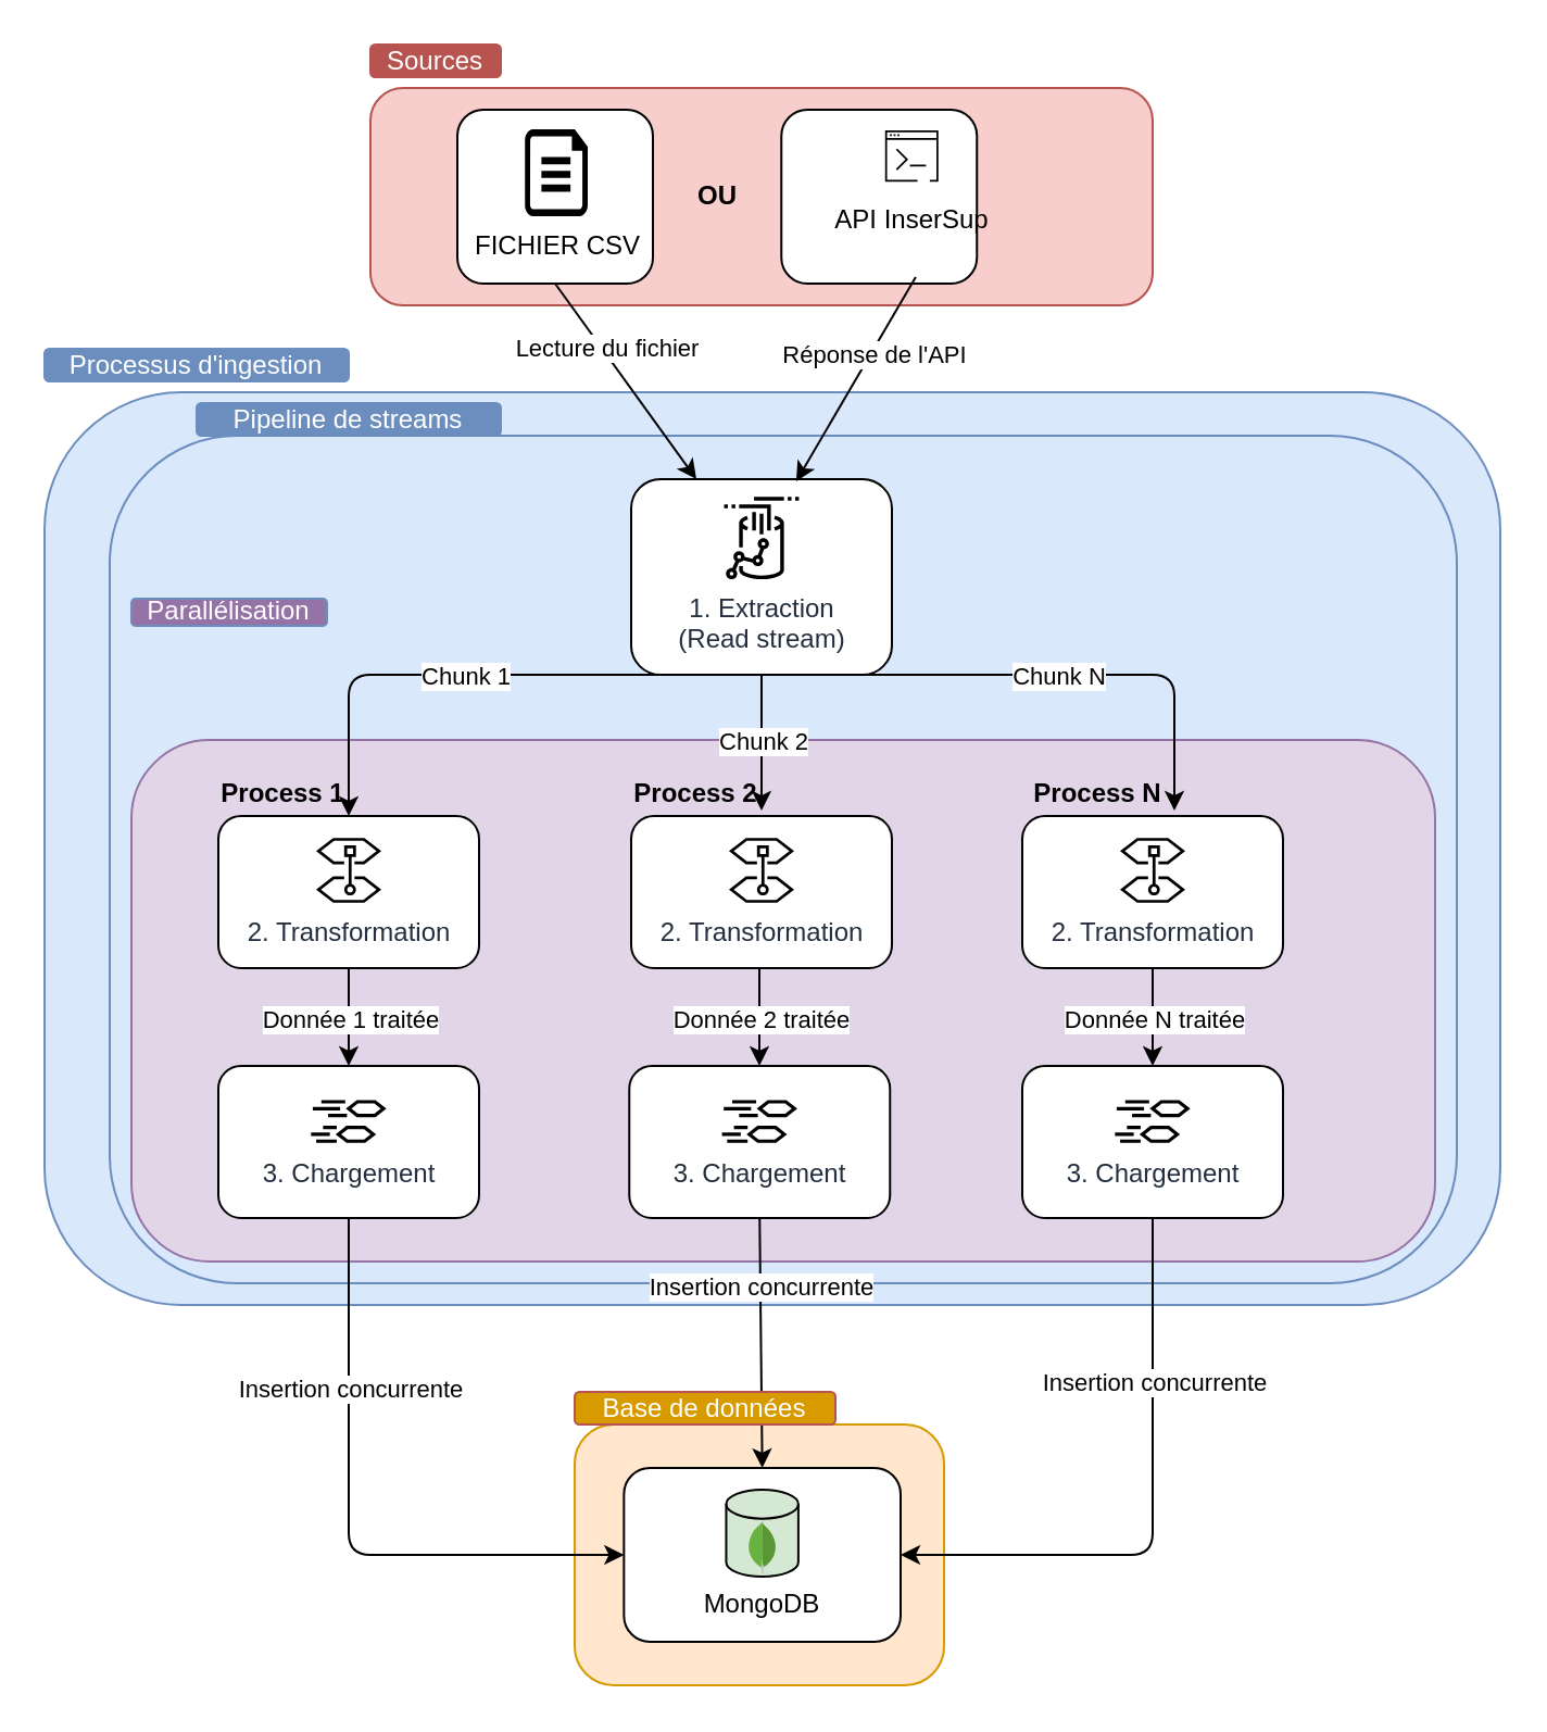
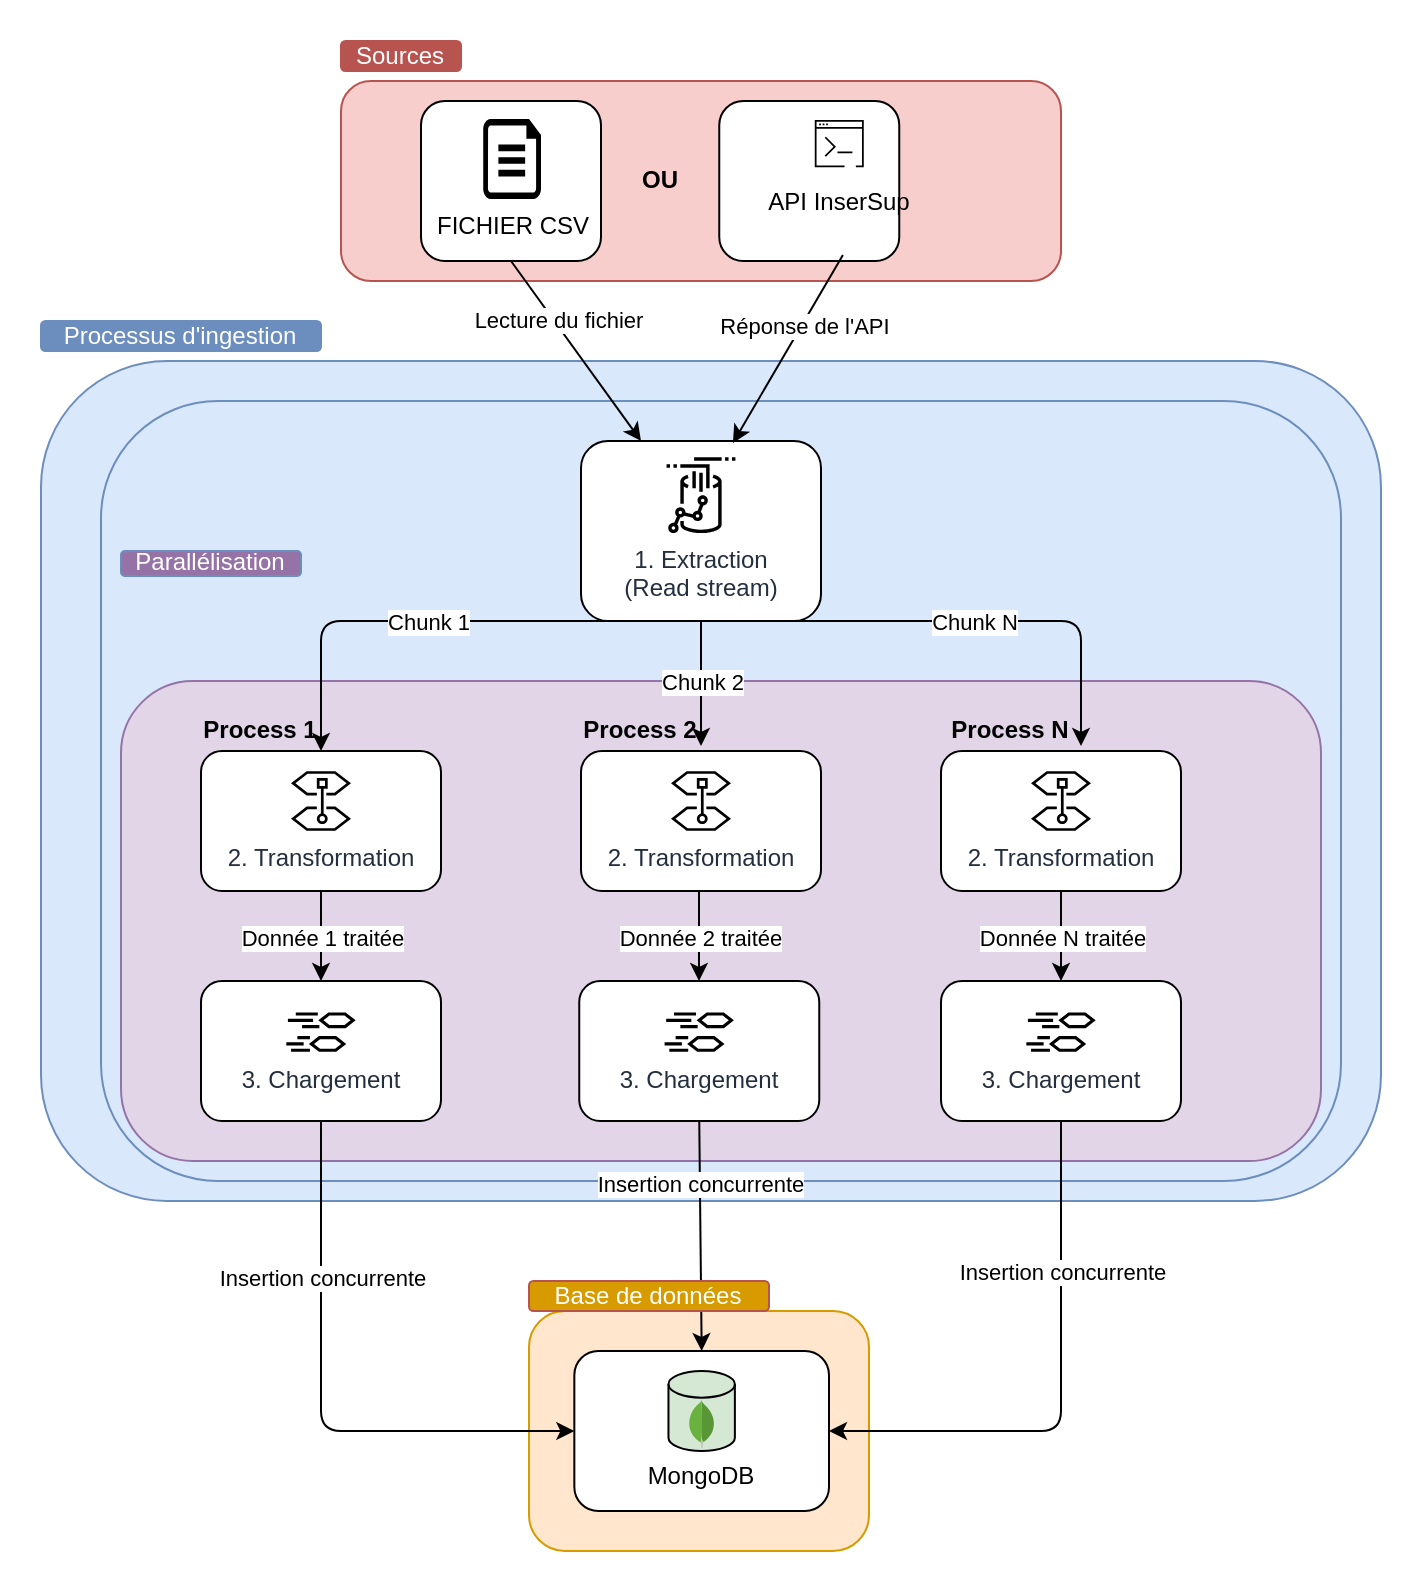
- <mxCell id="14" value="Pipeline de streams" style="text;html=1;align=center;verticalAlign=middle;whiteSpace=wrap;rounded=1;fillColor=#6C8EBF;strokeColor=#6c8ebf;fontColor=#FFFFFF;" vertex="1" parent="1"><mxGeometry x="90" y="185" width="140" height="15" as="geometry" /></mxCell>
